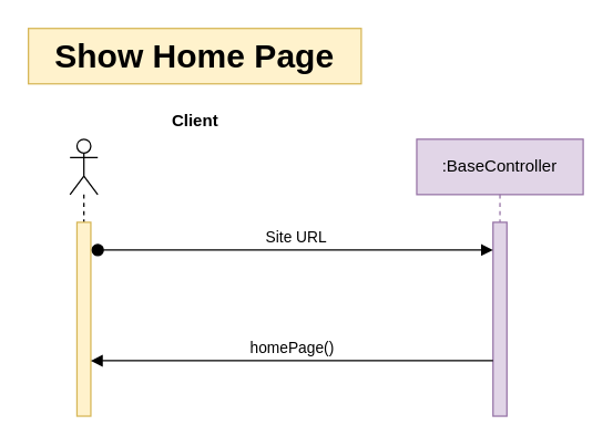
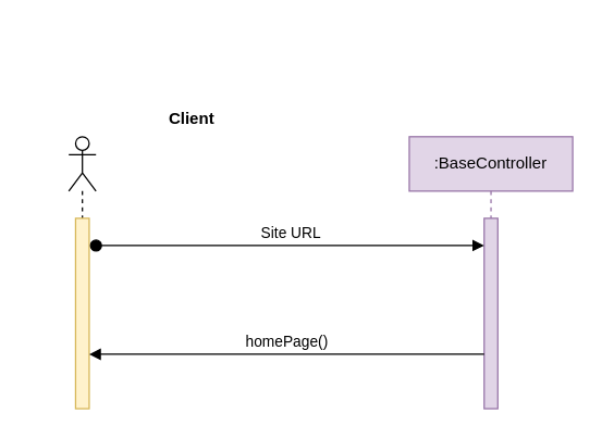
- <mxCell id="2" value="&lt;h1 style=&quot;margin-top: 0px;&quot;&gt;Show Home Page&lt;/h1&gt;" style="text;html=1;whiteSpace=wrap;overflow=hidden;rounded=0;align=center;fillColor=#fff2cc;strokeColor=#d6b656;" parent="1" vertex="1"><mxGeometry x="20" y="20" width="240" height="40" as="geometry" /></mxCell>
